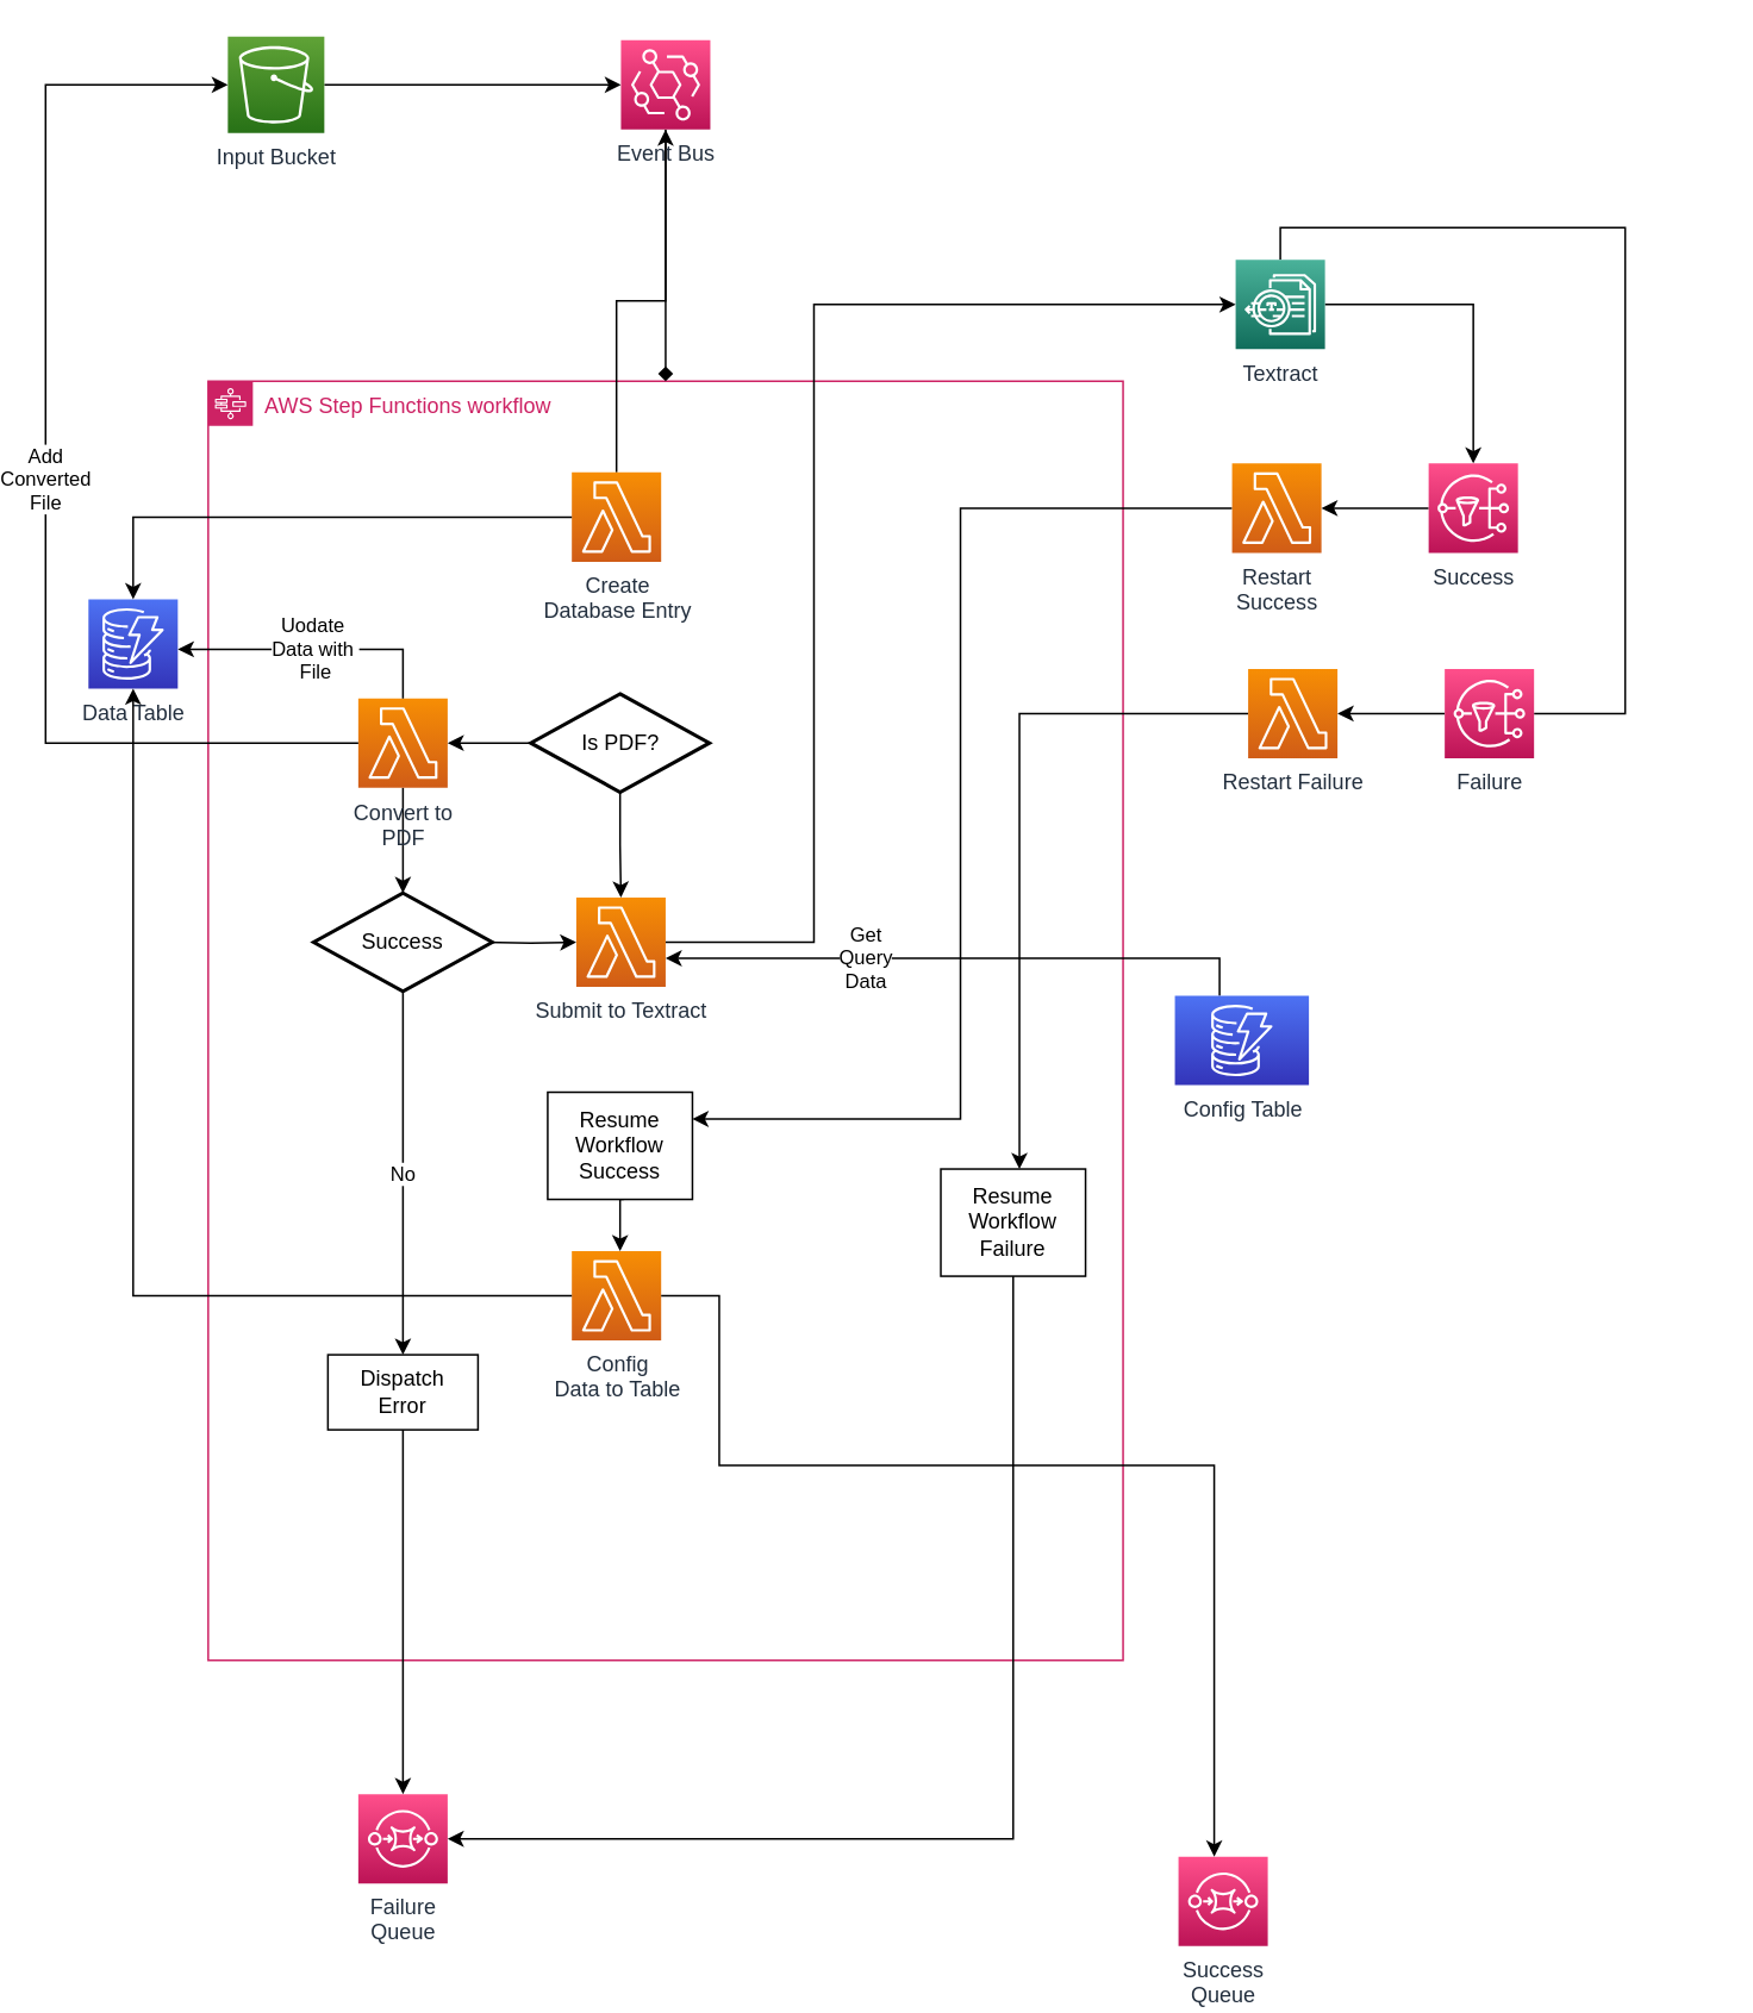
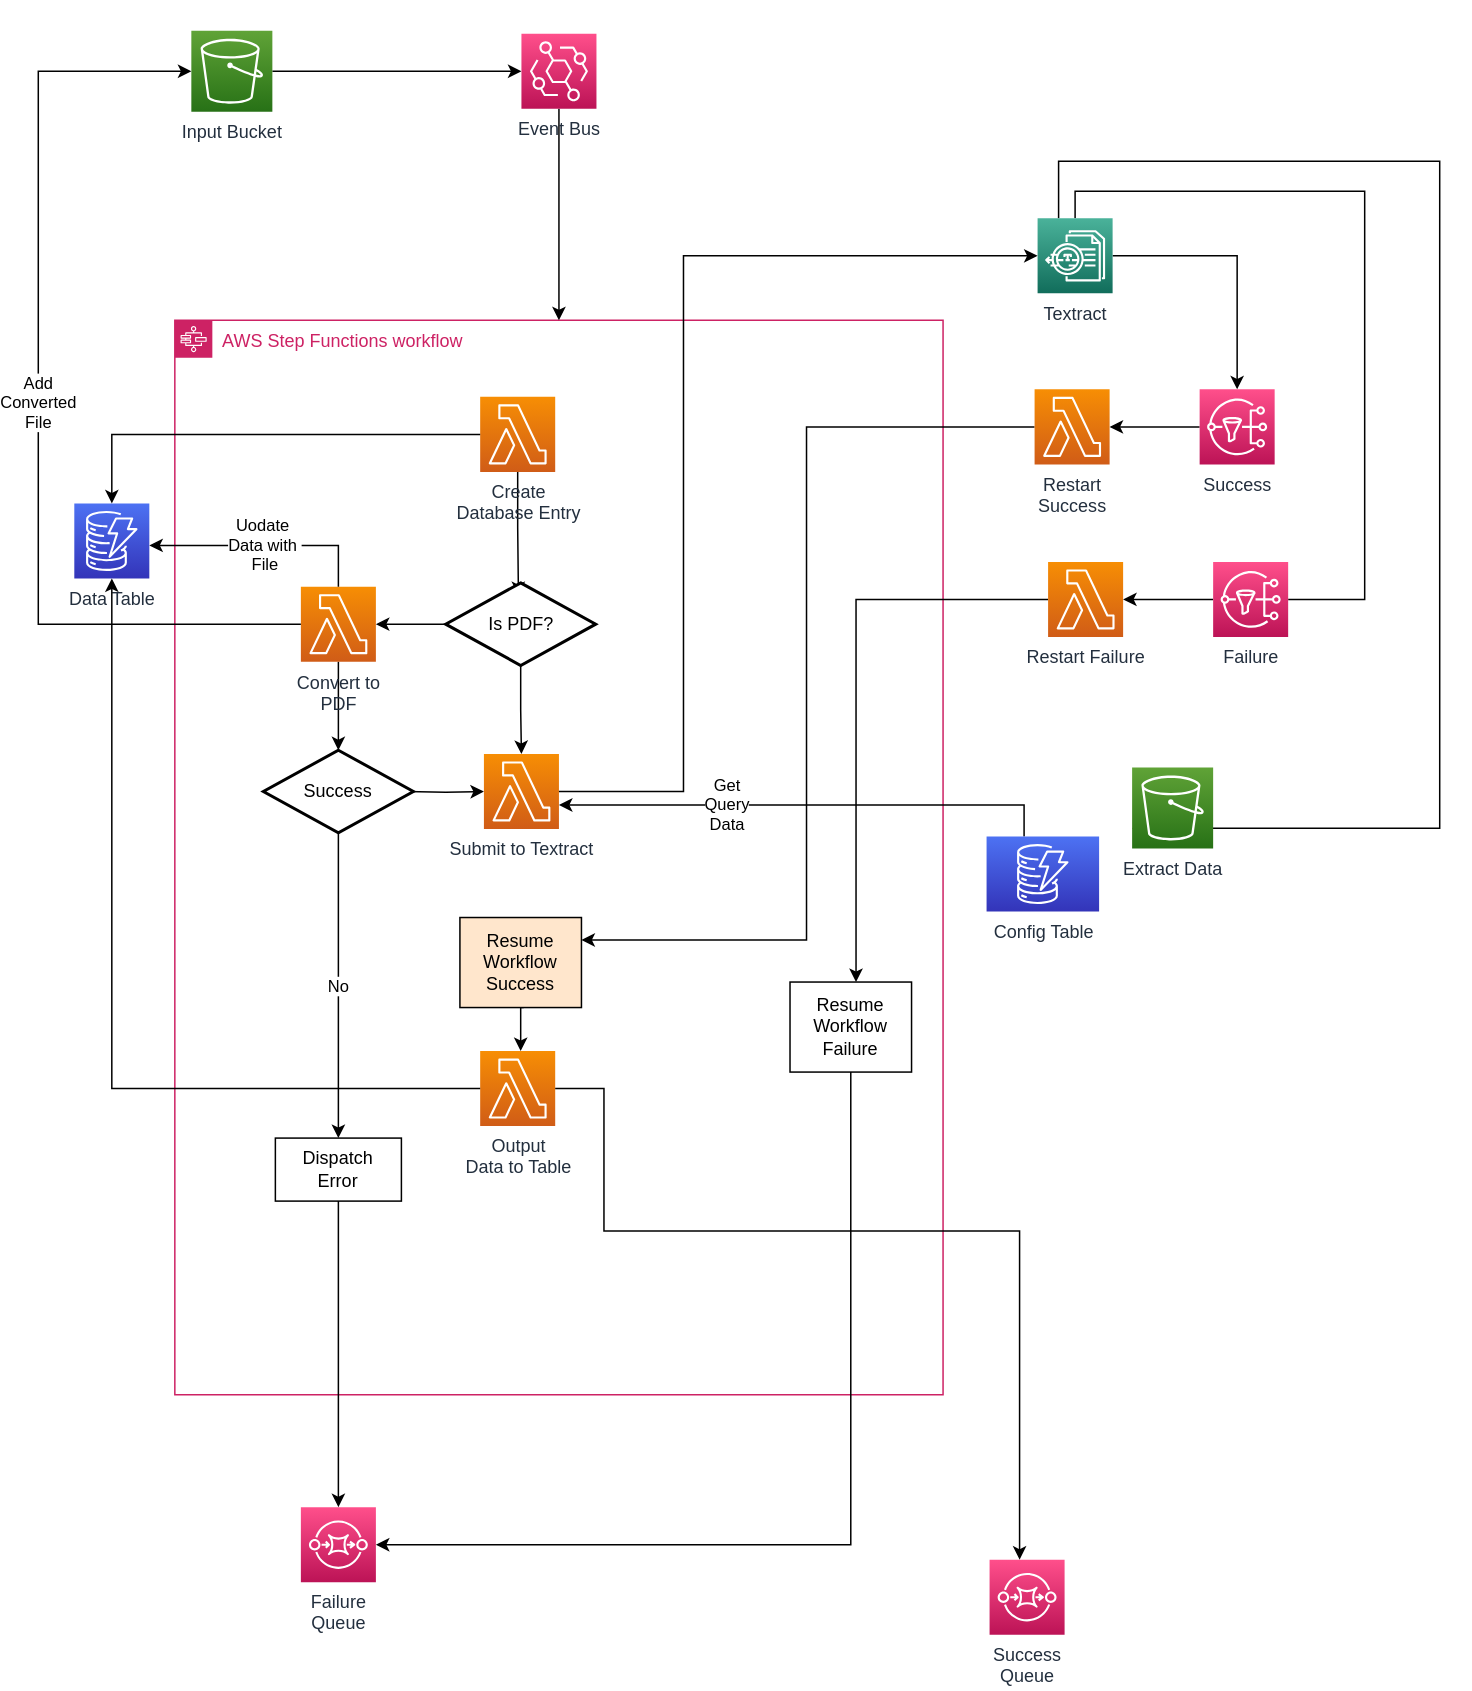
- <mxCell id="3" style="edgeStyle=orthogonalEdgeStyle;rounded=0;orthogonalLoop=1;jettySize=auto;html=1;" parent="2" source="4" target="27" edge="1"><mxGeometry relative="1" as="geometry" /></mxCell>
+ <mxCell id="3" style="edgeStyle=orthogonalEdgeStyle;rounded=0;orthogonalLoop=1;jettySize=auto;html=1;entryX=0.485;entryY=0.148;entryDx=0;entryDy=0;entryPerimeter=0;" parent="2" source="4" target="9" edge="1"><mxGeometry relative="1" as="geometry" /></mxCell>
- <mxCell id="26" style="edgeStyle=orthogonalEdgeStyle;rounded=0;orthogonalLoop=1;jettySize=auto;html=1;endArrow=diamond;" parent="1" source="27" target="2" edge="1"><mxGeometry relative="1" as="geometry" /></mxCell>
+ <mxCell id="26" style="edgeStyle=orthogonalEdgeStyle;rounded=0;orthogonalLoop=1;jettySize=auto;html=1;" parent="1" source="27" target="2" edge="1"><mxGeometry relative="1" as="geometry" /></mxCell>
+ <mxCell id="30" style="edgeStyle=orthogonalEdgeStyle;rounded=0;orthogonalLoop=1;jettySize=auto;html=1;entryX=0;entryY=0.75;entryDx=0;entryDy=0;entryPerimeter=0;" parent="1" source="31" target="34" edge="1"><mxGeometry relative="1" as="geometry"><Array as="points"><mxPoint x="700" y="107" /><mxPoint x="954" y="107" /><mxPoint x="954" y="552" /></Array></mxGeometry></mxCell>
+ <mxCell id="34" value="Extract Data" style="sketch=0;points=[[0,0,0],[0.25,0,0],[0.5,0,0],[0.75,0,0],[1,0,0],[0,1,0],[0.25,1,0],[0.5,1,0],[0.75,1,0],[1,1,0],[0,0.25,0],[0,0.5,0],[0,0.75,0],[1,0.25,0],[1,0.5,0],[1,0.75,0]];outlineConnect=0;fontColor=#232F3E;gradientColor=#60A337;gradientDirection=north;fillColor=#277116;strokeColor=#ffffff;dashed=0;verticalLabelPosition=bottom;verticalAlign=top;align=center;html=1;fontSize=12;fontStyle=0;aspect=fixed;shape=mxgraph.aws4.resourceIcon;resIcon=mxgraph.aws4.s3;" parent="1" vertex="1"><mxGeometry x="749" y="511" width="54" height="54" as="geometry" /></mxCell>
- <mxCell id="17" value="Resume&lt;br&gt;Workflow&lt;br&gt;Success" style="rounded=0;whiteSpace=wrap;html=1;" parent="2" vertex="1"><mxGeometry x="190" y="398" width="81" height="60" as="geometry" /></mxCell>
+ <mxCell id="17" value="Resume&lt;br&gt;Workflow&lt;br&gt;Success" style="rounded=0;whiteSpace=wrap;html=1;fillColor=#ffe6cc;" parent="2" vertex="1"><mxGeometry x="190" y="398" width="81" height="60" as="geometry" /></mxCell>
- <mxCell id="18" value="Config&lt;br&gt;Data to Table" style="sketch=0;points=[[0,0,0],[0.25,0,0],[0.5,0,0],[0.75,0,0],[1,0,0],[0,1,0],[0.25,1,0],[0.5,1,0],[0.75,1,0],[1,1,0],[0,0.25,0],[0,0.5,0],[0,0.75,0],[1,0.25,0],[1,0.5,0],[1,0.75,0]];outlineConnect=0;fontColor=#232F3E;gradientColor=#F78E04;gradientDirection=north;fillColor=#D05C17;strokeColor=#ffffff;dashed=0;verticalLabelPosition=bottom;verticalAlign=top;align=center;html=1;fontSize=12;fontStyle=0;aspect=fixed;shape=mxgraph.aws4.resourceIcon;resIcon=mxgraph.aws4.lambda;" parent="2" vertex="1"><mxGeometry x="203.5" y="487" width="50" height="50" as="geometry" /></mxCell>
+ <mxCell id="18" value="Output&lt;br&gt;Data to Table" style="sketch=0;points=[[0,0,0],[0.25,0,0],[0.5,0,0],[0.75,0,0],[1,0,0],[0,1,0],[0.25,1,0],[0.5,1,0],[0.75,1,0],[1,1,0],[0,0.25,0],[0,0.5,0],[0,0.75,0],[1,0.25,0],[1,0.5,0],[1,0.75,0]];outlineConnect=0;fontColor=#232F3E;gradientColor=#F78E04;gradientDirection=north;fillColor=#D05C17;strokeColor=#ffffff;dashed=0;verticalLabelPosition=bottom;verticalAlign=top;align=center;html=1;fontSize=12;fontStyle=0;aspect=fixed;shape=mxgraph.aws4.resourceIcon;resIcon=mxgraph.aws4.lambda;" parent="2" vertex="1"><mxGeometry x="203.5" y="487" width="50" height="50" as="geometry" /></mxCell>
